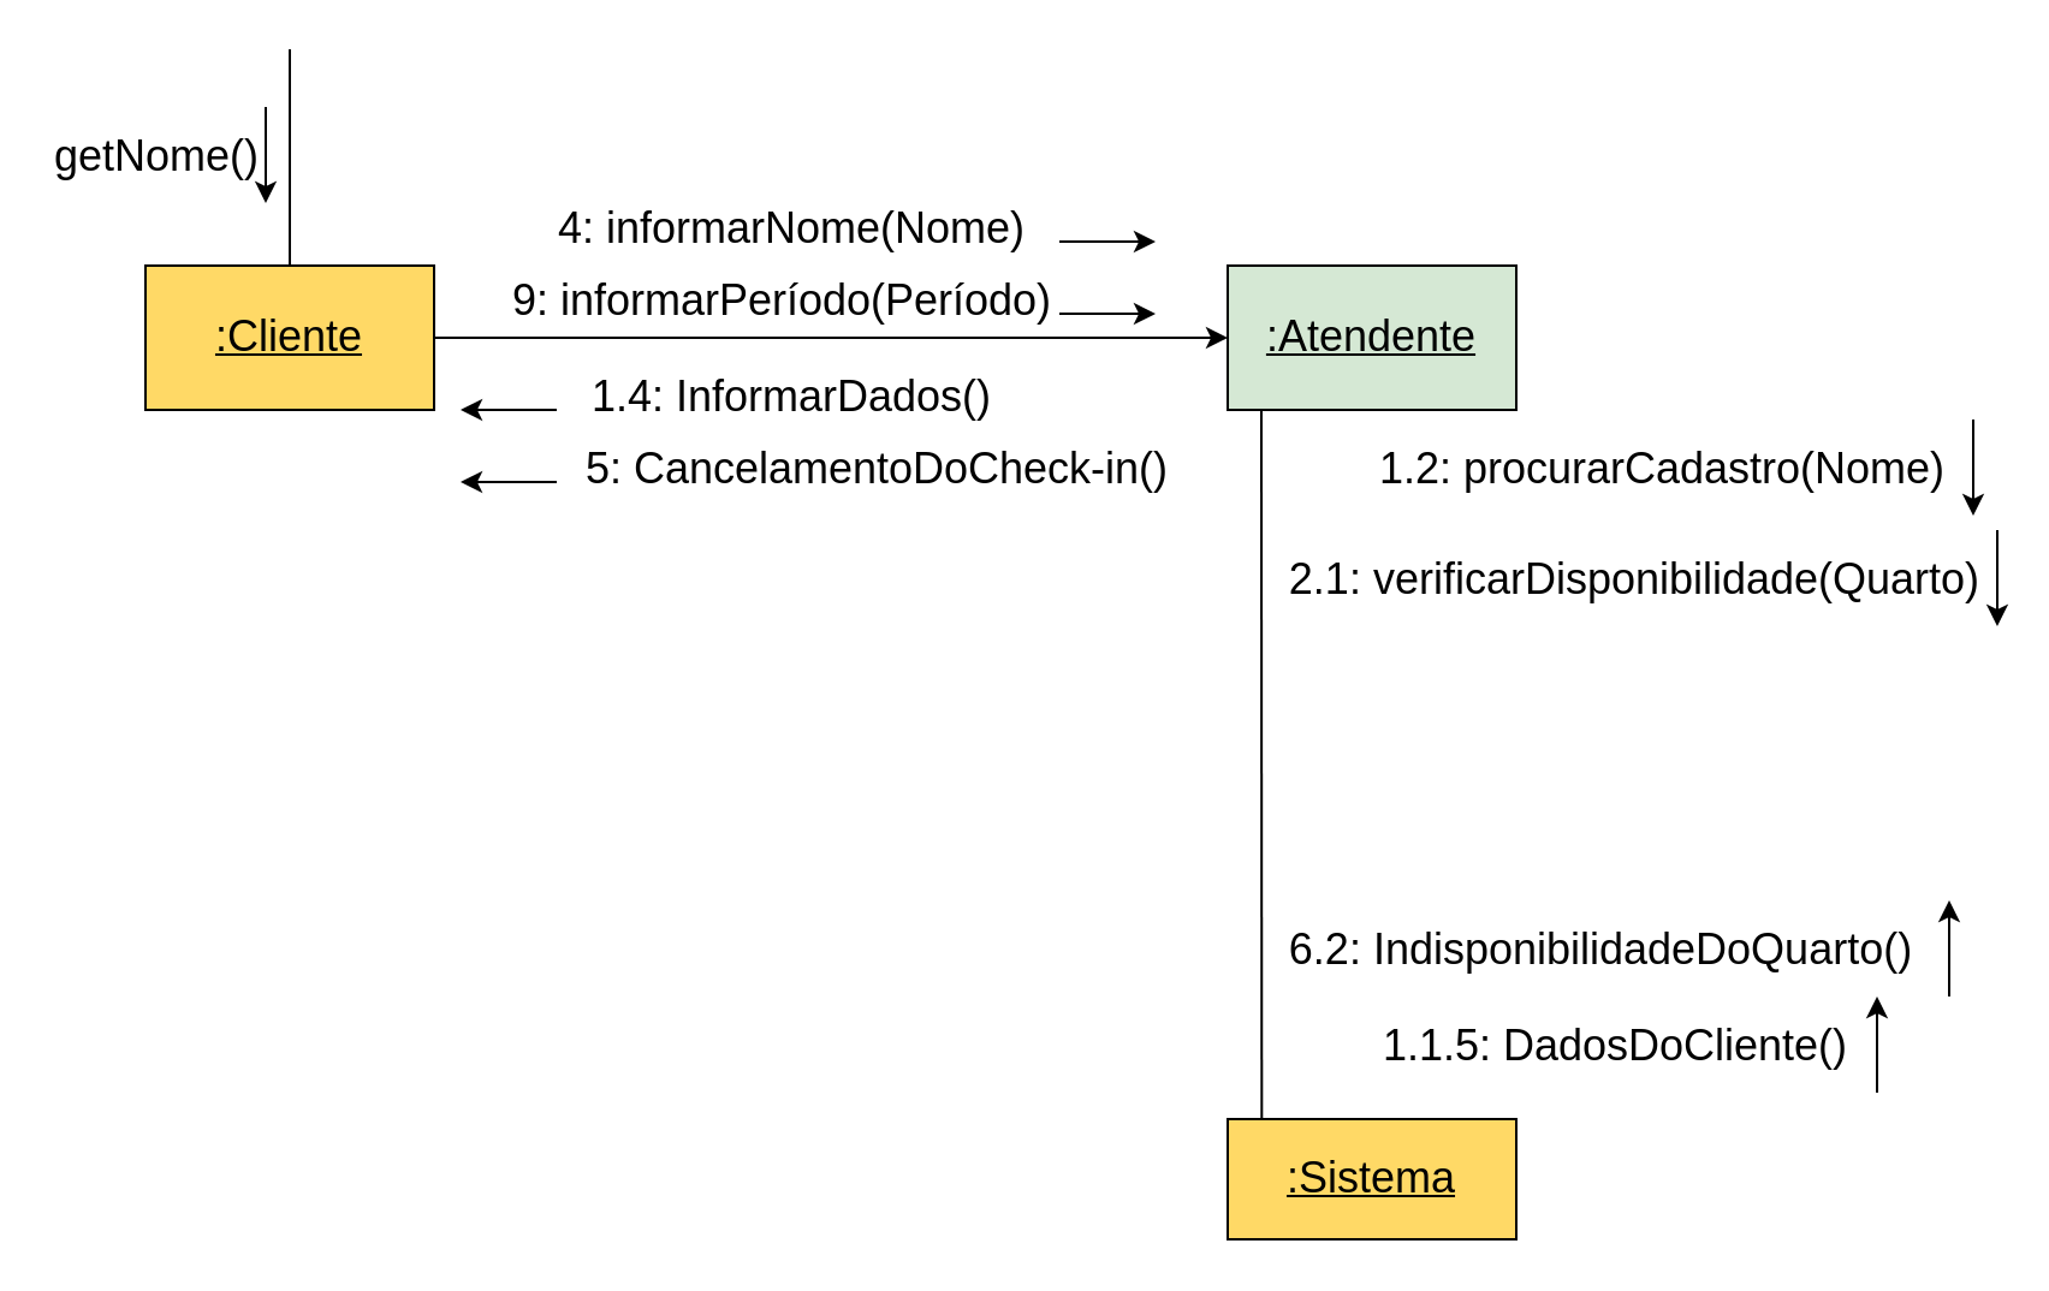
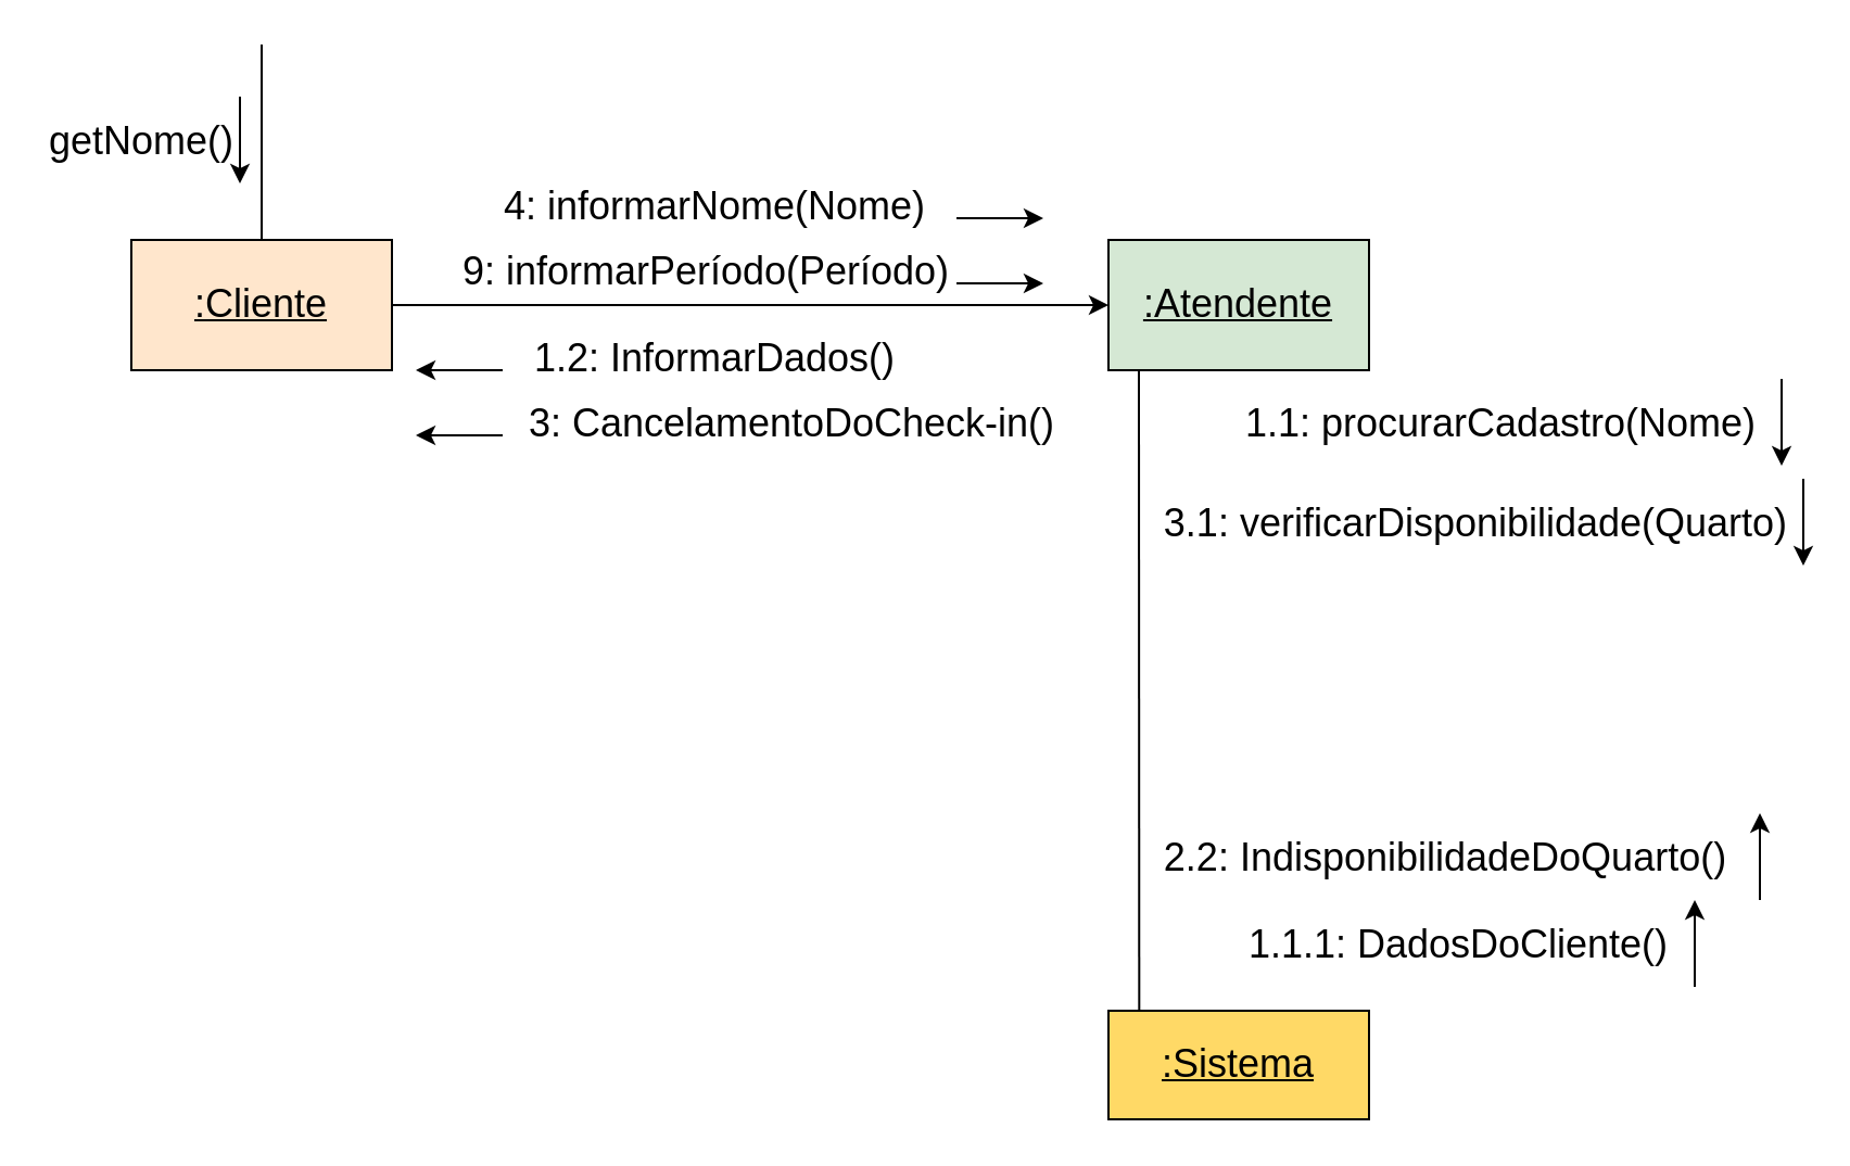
- <mxCell id="2" value="&lt;font style=&quot;font-size: 18px;&quot;&gt;&lt;u&gt;:Cliente&lt;/u&gt;&lt;/font&gt;" style="rounded=0;whiteSpace=wrap;html=1;fillColor=#FFD966;" parent="1" vertex="1"><mxGeometry x="60" y="110" width="120" height="60" as="geometry" /></mxCell>
+ <mxCell id="2" value="&lt;font style=&quot;font-size: 18px;&quot;&gt;&lt;u&gt;:Cliente&lt;/u&gt;&lt;/font&gt;" style="rounded=0;whiteSpace=wrap;html=1;fillColor=#ffe6cc;" parent="1" vertex="1"><mxGeometry x="60" y="110" width="120" height="60" as="geometry" /></mxCell>
- <mxCell id="12" value="1.4: InformarDados()" style="text;html=1;strokeColor=none;fillColor=none;align=center;verticalAlign=middle;whiteSpace=wrap;rounded=0;fontSize=18;" parent="1" vertex="1"><mxGeometry x="239" y="150" width="180" height="30" as="geometry" /></mxCell>
+ <mxCell id="12" value="1.2: InformarDados()" style="text;html=1;strokeColor=none;fillColor=none;align=center;verticalAlign=middle;whiteSpace=wrap;rounded=0;fontSize=18;" parent="1" vertex="1"><mxGeometry x="239" y="150" width="180" height="30" as="geometry" /></mxCell>
- <mxCell id="24" value="5: CancelamentoDoCheck-in()" style="text;html=1;strokeColor=none;fillColor=none;align=center;verticalAlign=middle;whiteSpace=wrap;rounded=0;fontSize=18;" parent="1" vertex="1"><mxGeometry x="239" y="180" width="251" height="30" as="geometry" /></mxCell>
+ <mxCell id="24" value="3: CancelamentoDoCheck-in()" style="text;html=1;strokeColor=none;fillColor=none;align=center;verticalAlign=middle;whiteSpace=wrap;rounded=0;fontSize=18;" parent="1" vertex="1"><mxGeometry x="239" y="180" width="251" height="30" as="geometry" /></mxCell>
- <mxCell id="10" value="1.2: procurarCadastro(Nome)" style="text;html=1;strokeColor=none;fillColor=none;align=center;verticalAlign=middle;whiteSpace=wrap;rounded=0;fontSize=18;" parent="1" vertex="1"><mxGeometry x="571" y="180" width="240" height="30" as="geometry" /></mxCell>
+ <mxCell id="10" value="1.1: procurarCadastro(Nome)" style="text;html=1;strokeColor=none;fillColor=none;align=center;verticalAlign=middle;whiteSpace=wrap;rounded=0;fontSize=18;" parent="1" vertex="1"><mxGeometry x="571" y="180" width="240" height="30" as="geometry" /></mxCell>
- <mxCell id="20" value="2.1: verificarDisponibilidade(Quarto)" style="text;html=1;strokeColor=none;fillColor=none;align=center;verticalAlign=middle;whiteSpace=wrap;rounded=0;fontSize=18;" parent="1" vertex="1"><mxGeometry x="530" y="226" width="299" height="30" as="geometry" /></mxCell>
+ <mxCell id="20" value="3.1: verificarDisponibilidade(Quarto)" style="text;html=1;strokeColor=none;fillColor=none;align=center;verticalAlign=middle;whiteSpace=wrap;rounded=0;fontSize=18;" parent="1" vertex="1"><mxGeometry x="530" y="226" width="299" height="30" as="geometry" /></mxCell>
- <mxCell id="22" value="6.2: IndisponibilidadeDoQuarto()" style="text;html=1;strokeColor=none;fillColor=none;align=center;verticalAlign=middle;whiteSpace=wrap;rounded=0;fontSize=18;" parent="1" vertex="1"><mxGeometry x="530" y="380" width="270.5" height="30" as="geometry" /></mxCell>
+ <mxCell id="22" value="2.2: IndisponibilidadeDoQuarto()" style="text;html=1;strokeColor=none;fillColor=none;align=center;verticalAlign=middle;whiteSpace=wrap;rounded=0;fontSize=18;" parent="1" vertex="1"><mxGeometry x="530" y="380" width="270.5" height="30" as="geometry" /></mxCell>
- <mxCell id="11" value="1.1.5: DadosDoCliente()" style="text;html=1;strokeColor=none;fillColor=none;align=center;verticalAlign=middle;whiteSpace=wrap;rounded=0;fontSize=18;" parent="1" vertex="1"><mxGeometry x="571.5" y="420" width="199" height="30" as="geometry" /></mxCell>
+ <mxCell id="11" value="1.1.1: DadosDoCliente()" style="text;html=1;strokeColor=none;fillColor=none;align=center;verticalAlign=middle;whiteSpace=wrap;rounded=0;fontSize=18;" parent="1" vertex="1"><mxGeometry x="571.5" y="420" width="199" height="30" as="geometry" /></mxCell>
